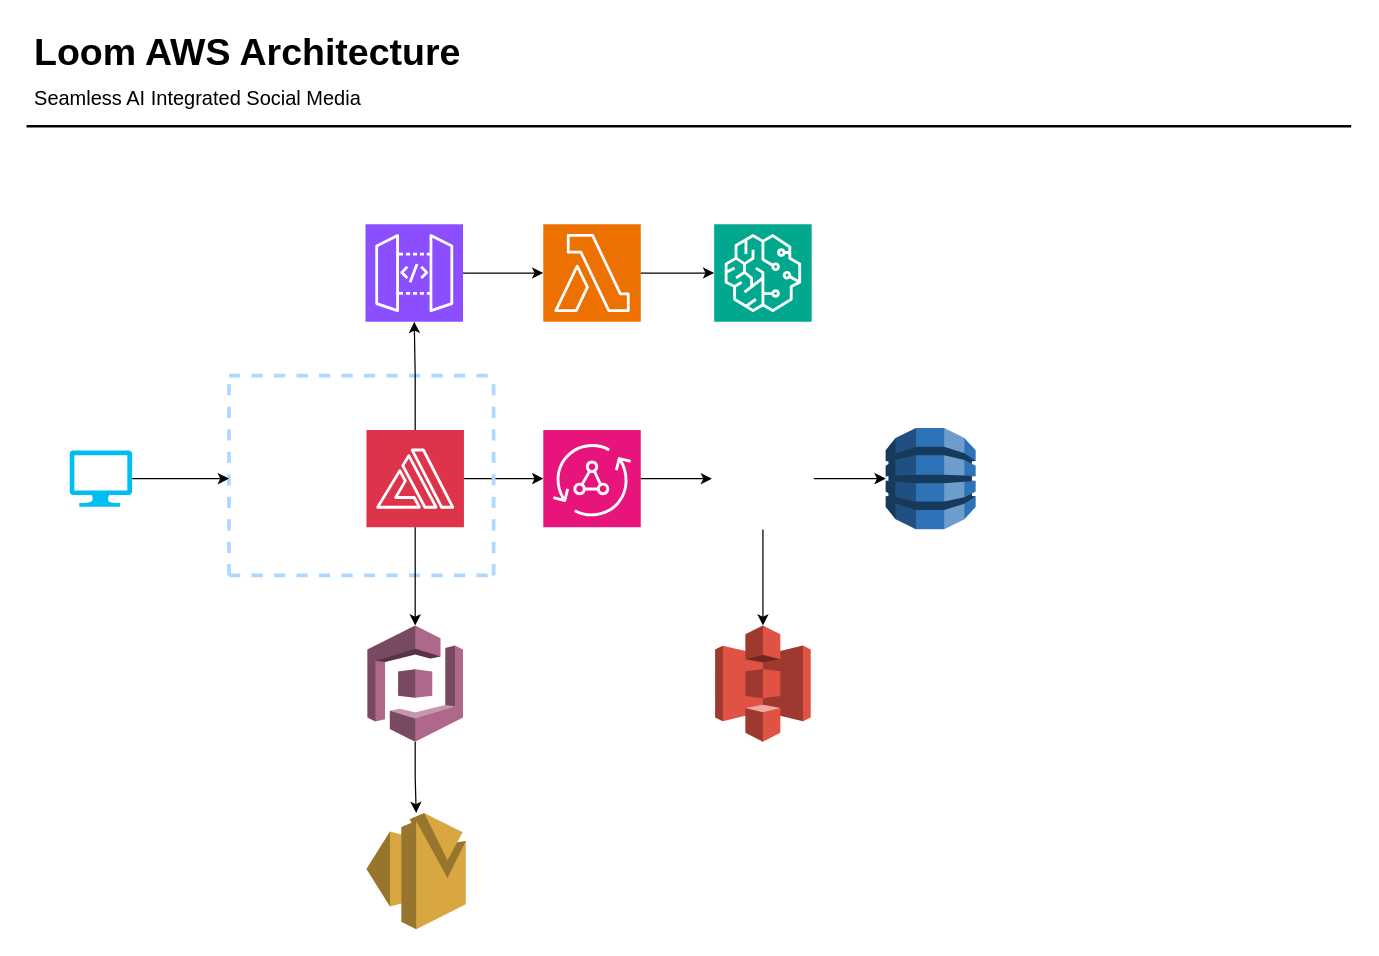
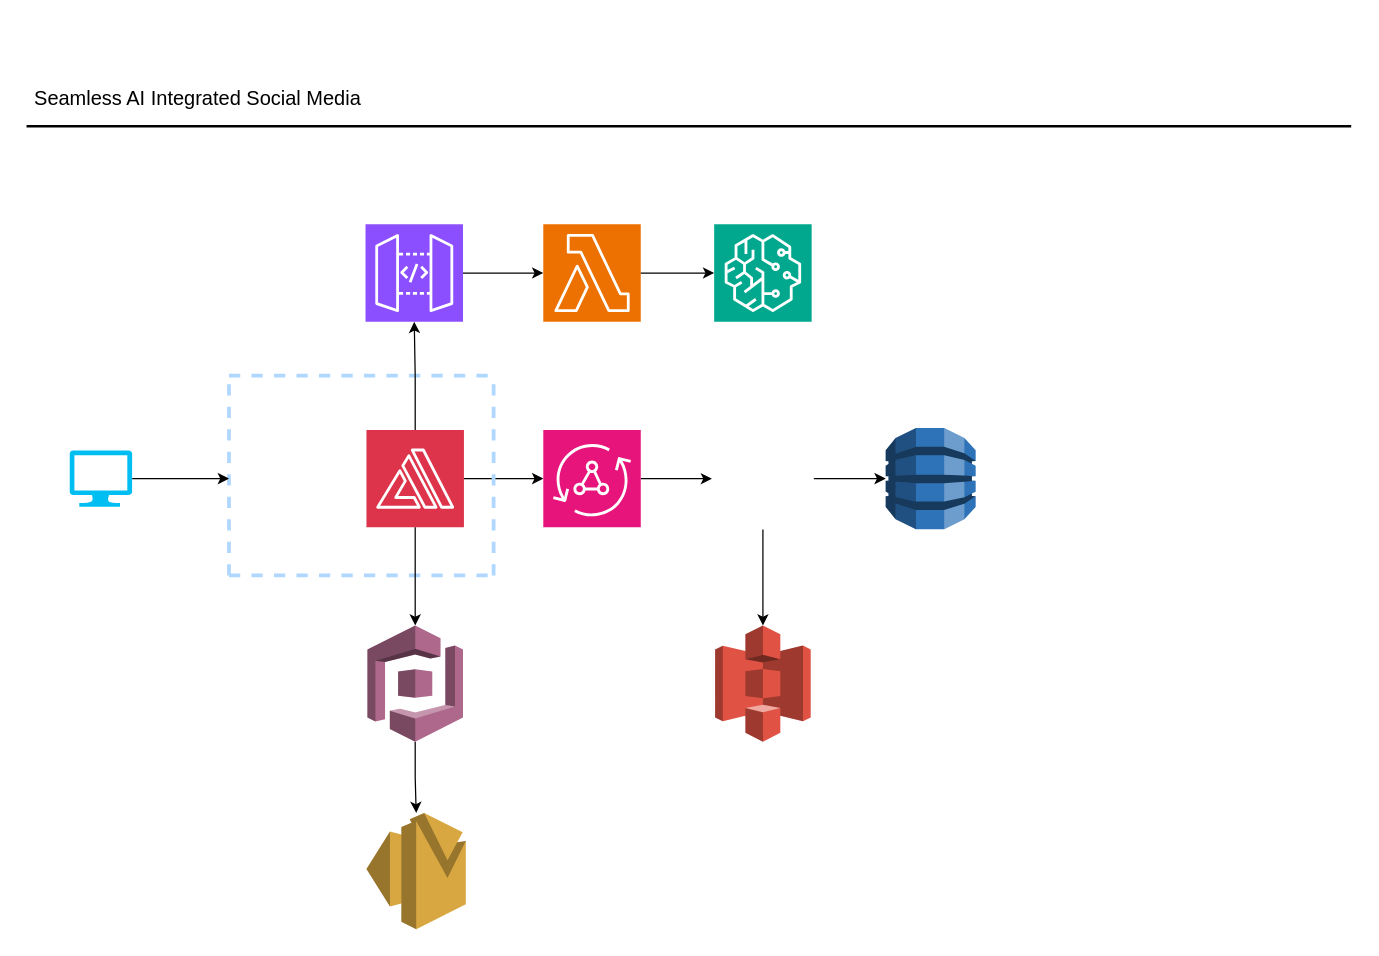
- <mxCell id="2" value="Loom AWS Architecture" style="text;html=1;resizable=0;points=[];autosize=1;align=left;verticalAlign=top;spacingTop=-4;fontSize=30;fontStyle=1" parent="1" vertex="1"><mxGeometry x="24.5" y="20.5" width="360" height="40" as="geometry" /></mxCell>
